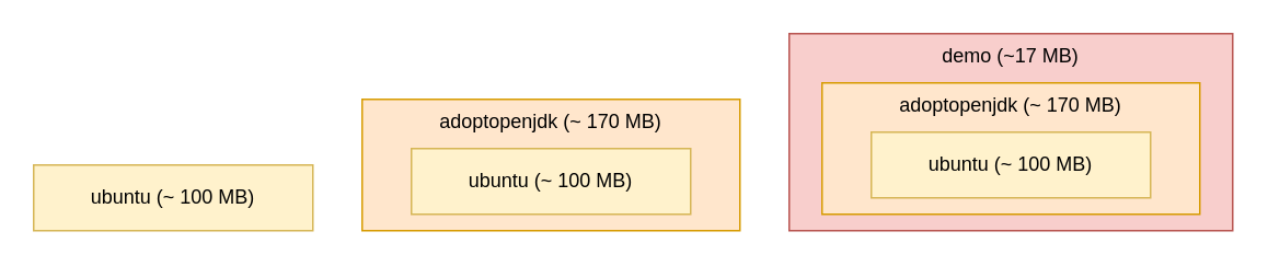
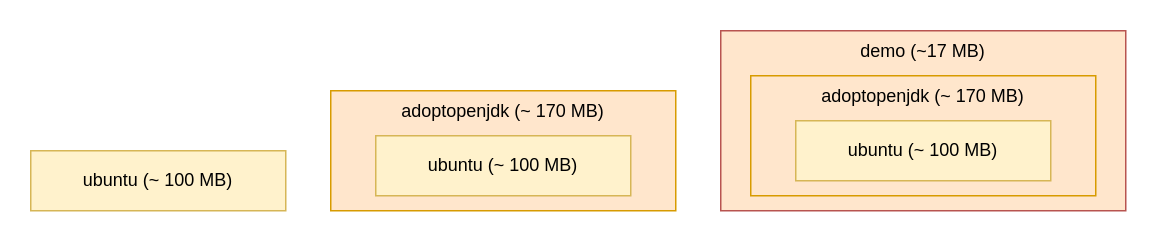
- <mxCell id="2" value="demo (~17 MB)" style="rounded=0;whiteSpace=wrap;html=1;verticalAlign=top;fillColor=#f8cecc;strokeColor=#b85450;" vertex="1" parent="1"><mxGeometry x="480" y="20" width="270" height="120" as="geometry" /></mxCell>
+ <mxCell id="2" value="demo (~17 MB)" style="rounded=0;whiteSpace=wrap;html=1;verticalAlign=top;fillColor=#ffe6cc;strokeColor=#b85450;" vertex="1" parent="1"><mxGeometry x="480" y="20" width="270" height="120" as="geometry" /></mxCell>
